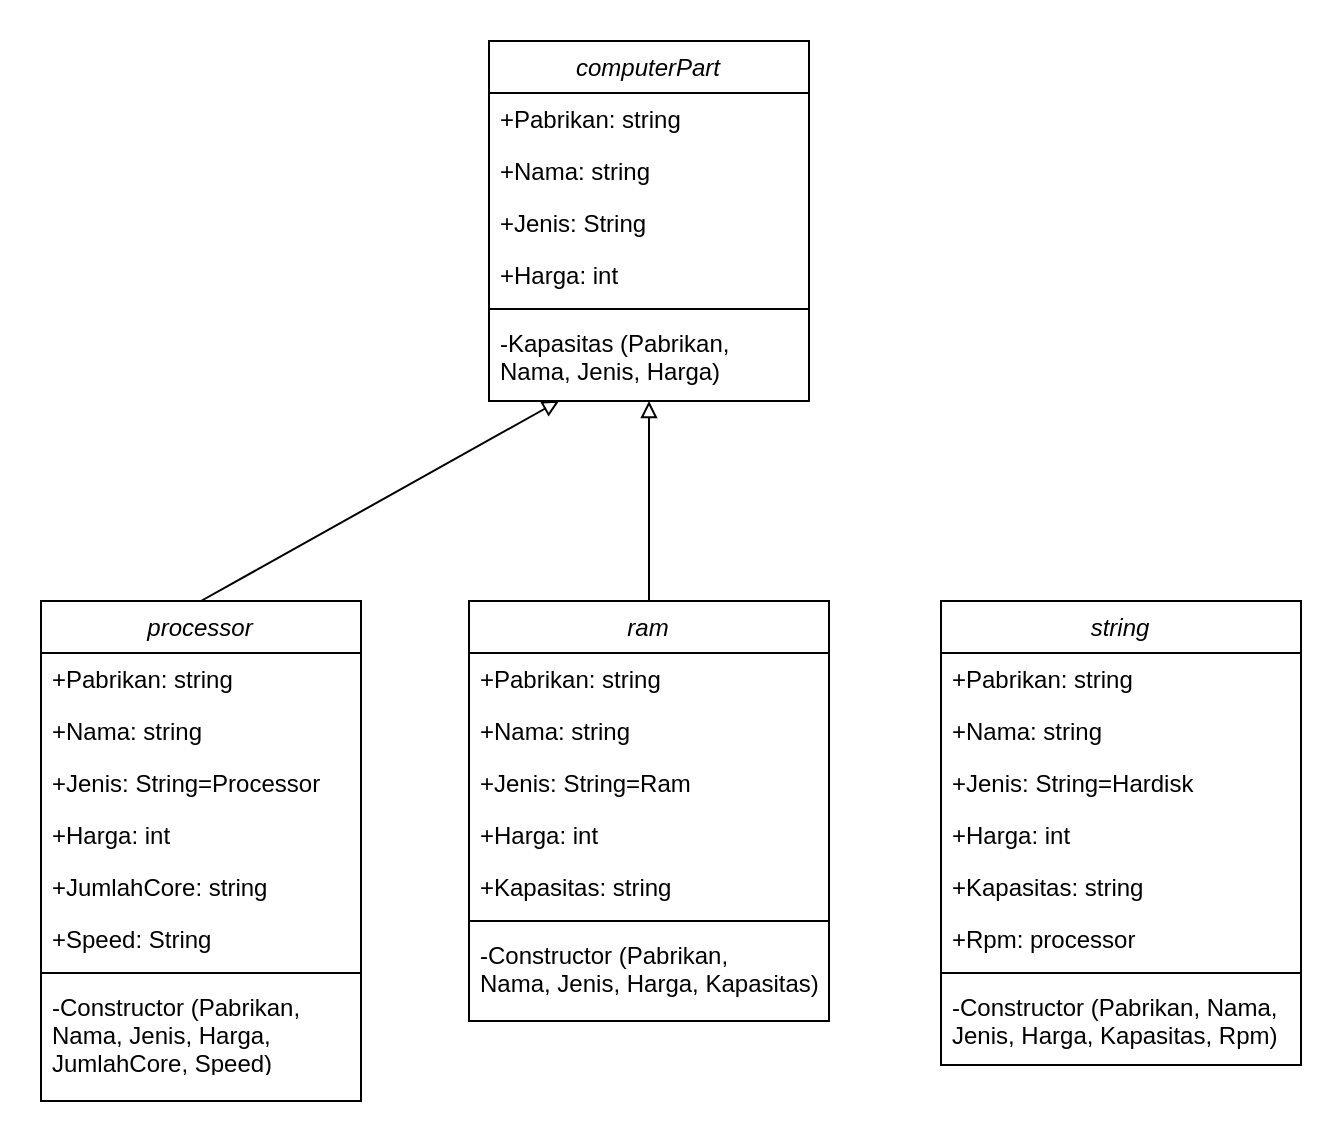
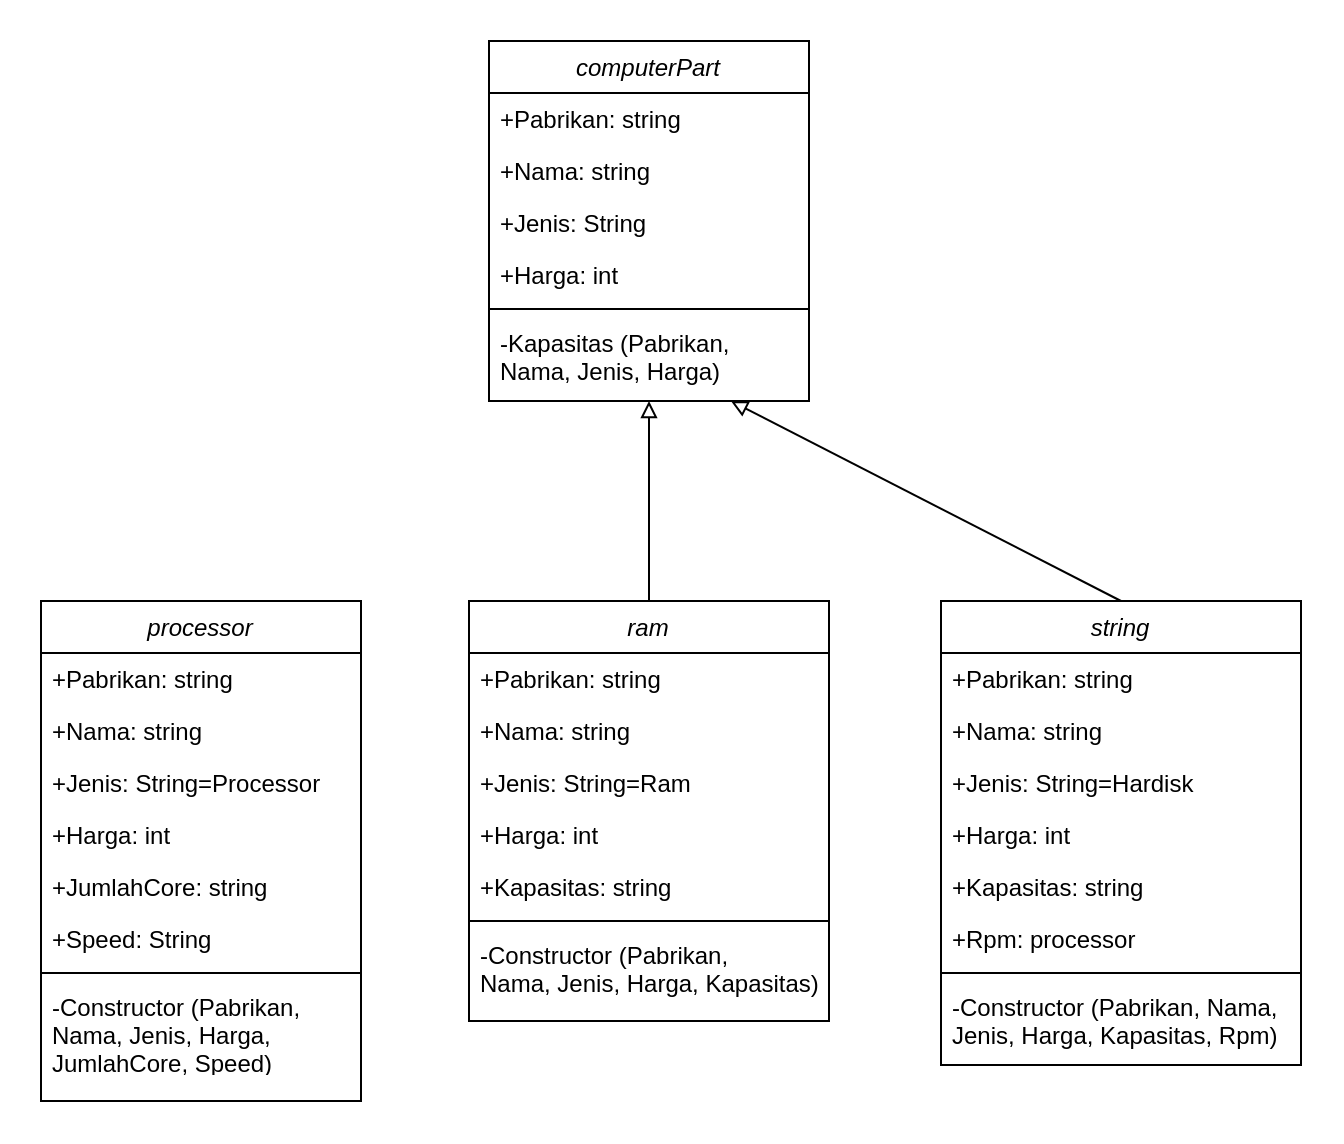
- <mxCell id="9" style="rounded=0;orthogonalLoop=1;jettySize=auto;html=1;exitX=0.5;exitY=0;exitDx=0;exitDy=0;endArrow=block;endFill=0;entryX=0.22;entryY=0.995;entryDx=0;entryDy=0;entryPerimeter=0;" edge="1" parent="1" source="10" target="8"><mxGeometry relative="1" as="geometry"><mxPoint x="280" y="210" as="targetPoint" /></mxGeometry></mxCell>
+ <mxCell id="28" style="edgeStyle=none;rounded=0;orthogonalLoop=1;jettySize=auto;html=1;endArrow=block;endFill=0;exitX=0.5;exitY=0;exitDx=0;exitDy=0;strokeWidth=1;jumpSize=6;" edge="1" parent="1" source="29" target="8"><mxGeometry relative="1" as="geometry"><mxPoint x="357" y="204" as="targetPoint" /></mxGeometry></mxCell>
